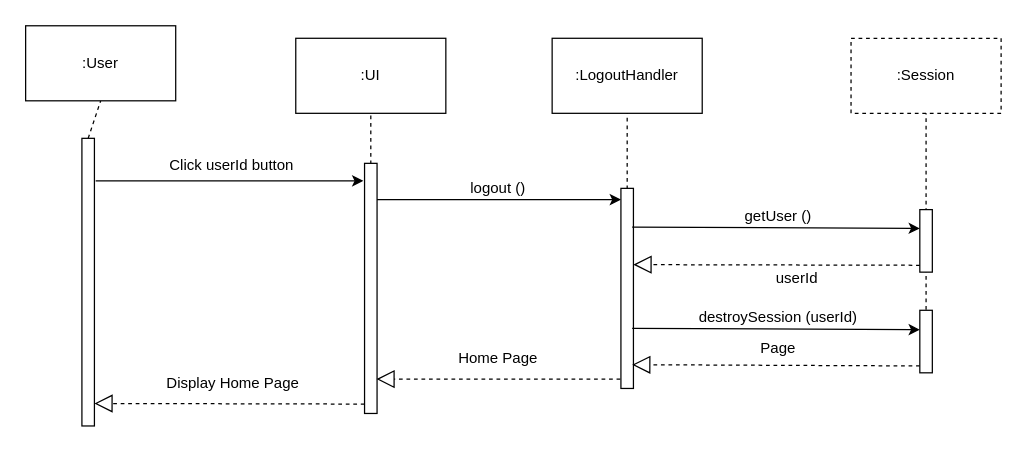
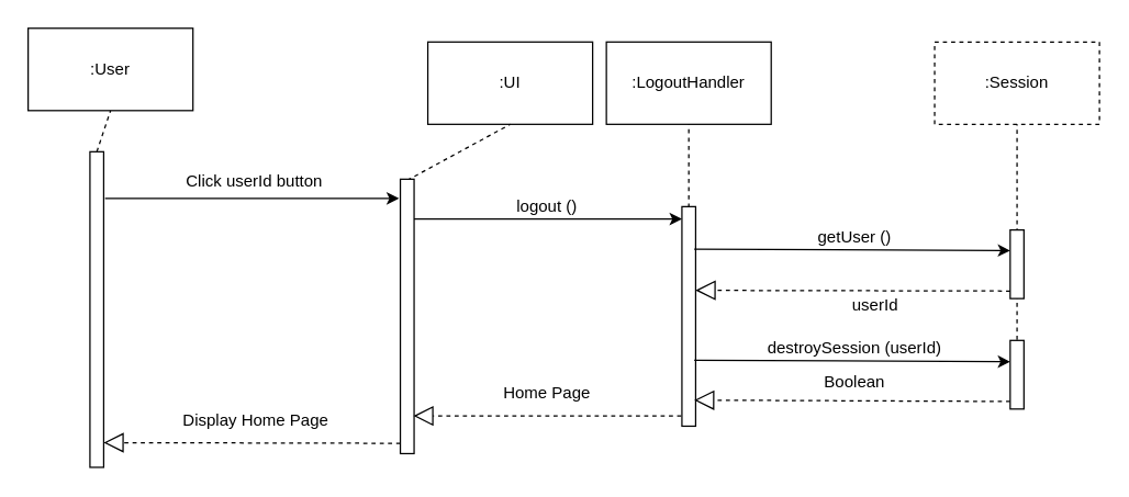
- <mxCell id="5" value=":UI&lt;br&gt;" style="rounded=0;whiteSpace=wrap;html=1;" parent="1" vertex="1"><mxGeometry x="236" y="30" width="120" height="60" as="geometry" /></mxCell>
+ <mxCell id="5" value=":UI&lt;br&gt;" style="rounded=0;whiteSpace=wrap;html=1;" parent="1" vertex="1"><mxGeometry x="311" y="30" width="120" height="60" as="geometry" /></mxCell>
- <mxCell id="23" value="Page" style="text;html=1;strokeColor=none;fillColor=none;align=center;verticalAlign=middle;whiteSpace=wrap;rounded=0;" parent="1" vertex="1"><mxGeometry x="602" y="267.5" width="40" height="20" as="geometry" /></mxCell>
+ <mxCell id="23" value="Boolean" style="text;html=1;strokeColor=none;fillColor=none;align=center;verticalAlign=middle;whiteSpace=wrap;rounded=0;" parent="1" vertex="1"><mxGeometry x="602" y="267.5" width="40" height="20" as="geometry" /></mxCell>
